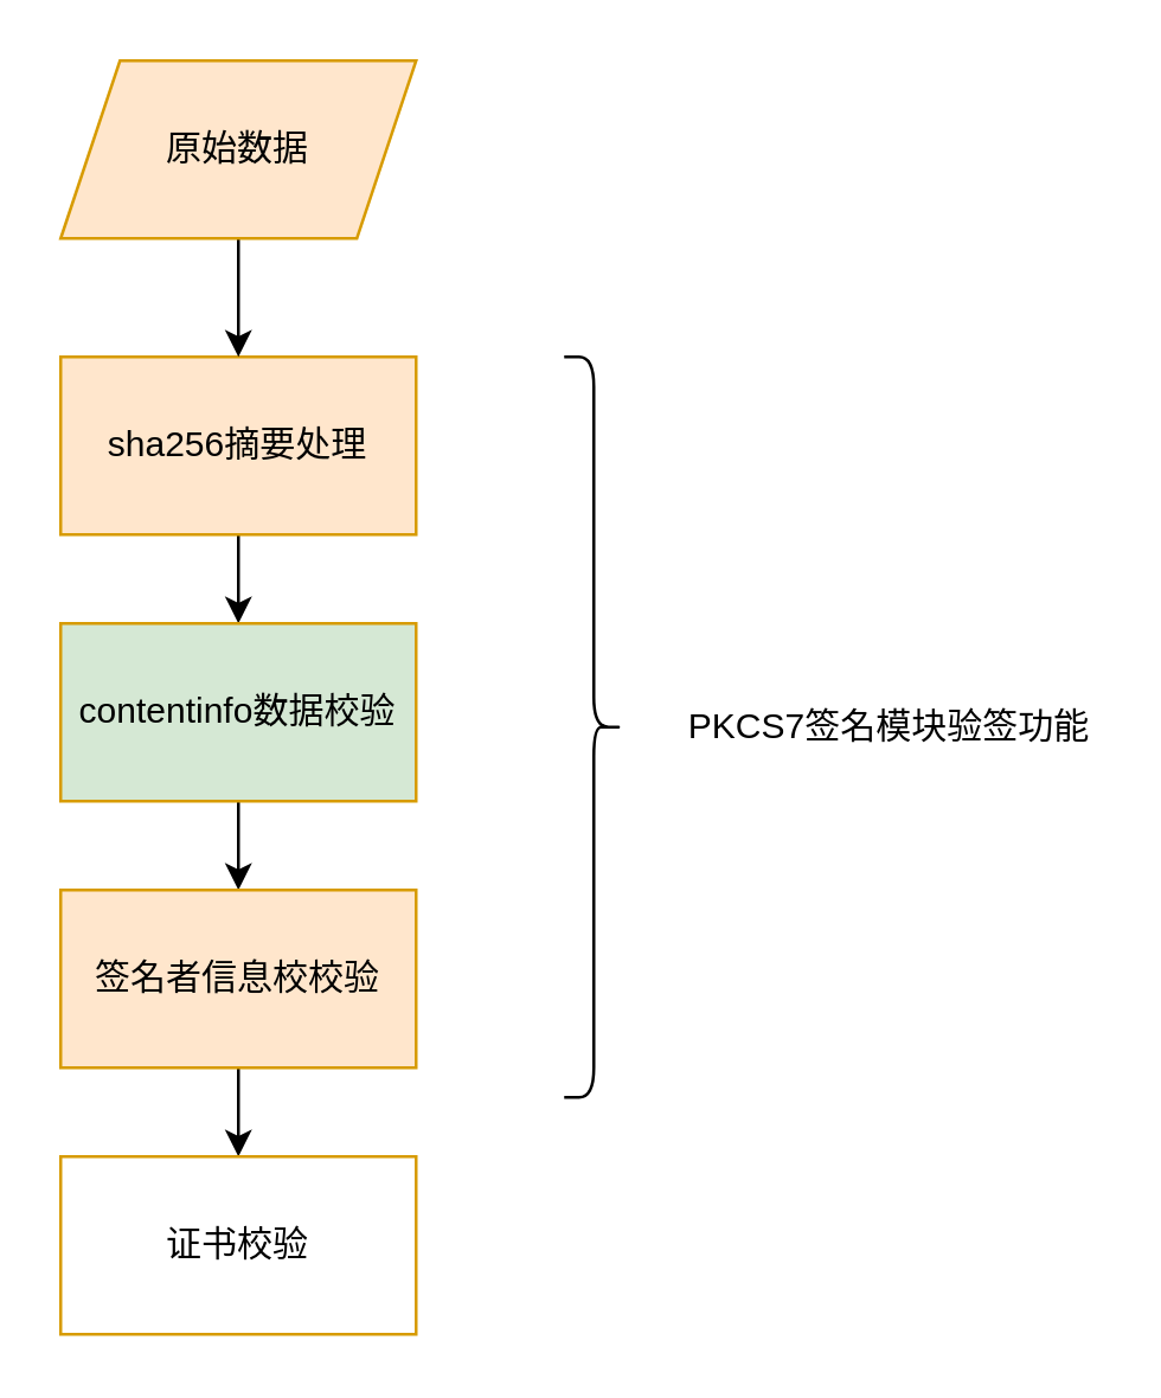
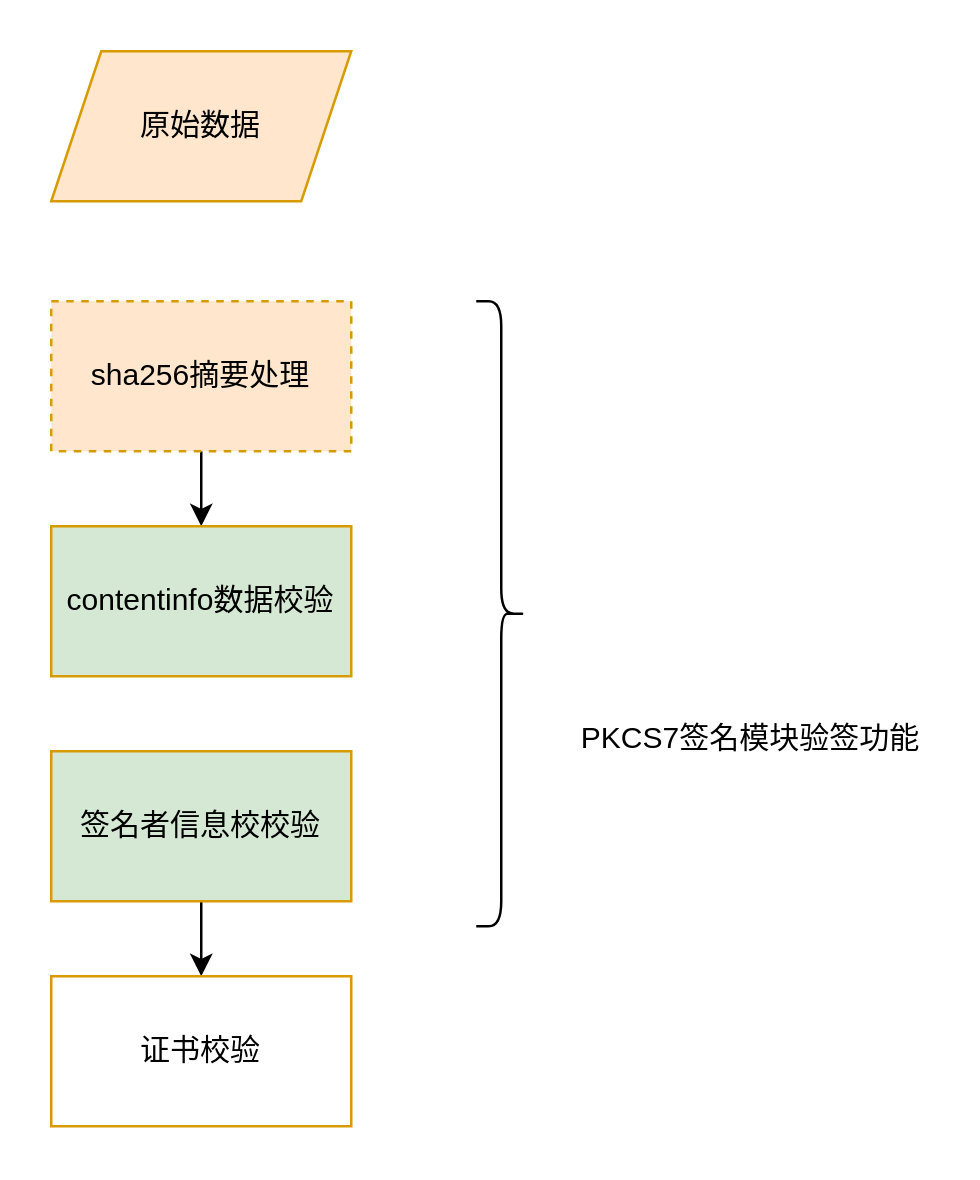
- <mxCell id="9" style="edgeStyle=orthogonalEdgeStyle;rounded=0;orthogonalLoop=1;jettySize=auto;html=1;" edge="1" parent="1" source="10" target="3"><mxGeometry relative="1" as="geometry" /></mxCell>
- <mxCell id="3" value="sha256摘要处理" style="rounded=0;whiteSpace=wrap;html=1;fillColor=#ffe6cc;strokeColor=#d79b00;" vertex="1" parent="1"><mxGeometry x="20" y="120" width="120" height="60" as="geometry" /></mxCell>
+ <mxCell id="3" value="sha256摘要处理" style="rounded=0;whiteSpace=wrap;html=1;fillColor=#ffe6cc;strokeColor=#d79b00;dashed=1;" vertex="1" parent="1"><mxGeometry x="20" y="120" width="120" height="60" as="geometry" /></mxCell>
- <mxCell id="12" value="PKCS7签名模块验签功能" style="text;html=1;strokeColor=none;fillColor=none;align=center;verticalAlign=middle;whiteSpace=wrap;rounded=0;" vertex="1" parent="1"><mxGeometry x="230" y="230" width="140" height="30" as="geometry" /></mxCell>
+ <mxCell id="12" value="PKCS7签名模块验签功能" style="text;html=1;strokeColor=none;fillColor=none;align=center;verticalAlign=middle;whiteSpace=wrap;rounded=0;" vertex="1" parent="1"><mxGeometry x="230" y="280" width="140" height="30" as="geometry" /></mxCell>
- <mxCell id="4" style="edgeStyle=orthogonalEdgeStyle;rounded=0;orthogonalLoop=1;jettySize=auto;html=1;exitX=0.5;exitY=1;exitDx=0;exitDy=0;entryX=0.5;entryY=0;entryDx=0;entryDy=0;" edge="1" parent="1" source="5" target="7"><mxGeometry relative="1" as="geometry" /></mxCell>
- <mxCell id="7" value="签名者信息校校验" style="rounded=0;whiteSpace=wrap;html=1;fillColor=#ffe6cc;strokeColor=#d79b00;" vertex="1" parent="1"><mxGeometry x="20" y="300" width="120" height="60" as="geometry" /></mxCell>
+ <mxCell id="7" value="签名者信息校校验" style="rounded=0;whiteSpace=wrap;html=1;fillColor=#d5e8d4;strokeColor=#d79b00;" vertex="1" parent="1"><mxGeometry x="20" y="300" width="120" height="60" as="geometry" /></mxCell>
